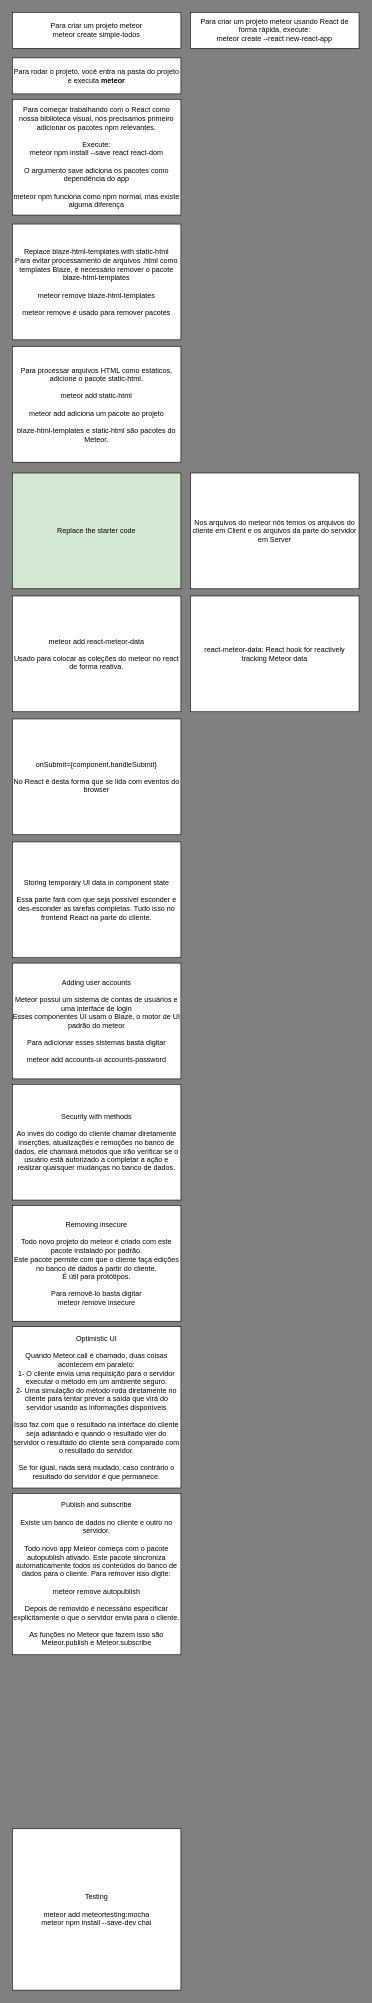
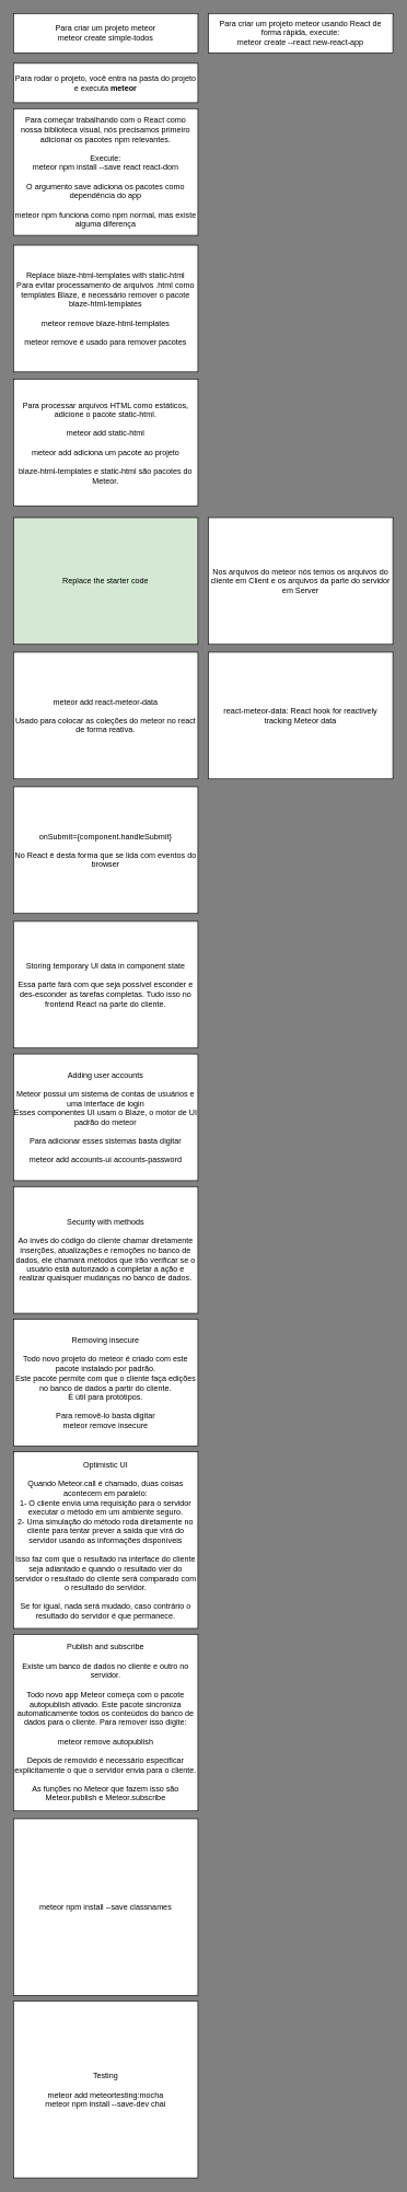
+ <mxCell id="19" value="meteor npm install --save classnames" style="rounded=0;whiteSpace=wrap;html=1;" parent="1" vertex="1"><mxGeometry x="20" y="2770" width="281" height="269" as="geometry" /></mxCell>
